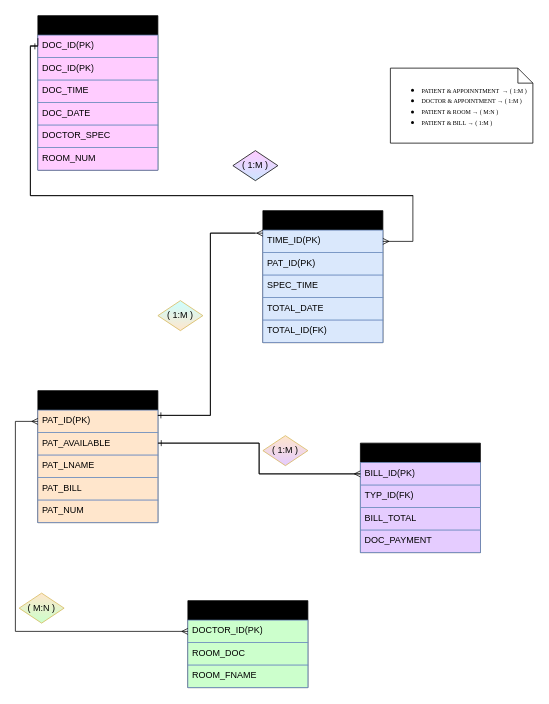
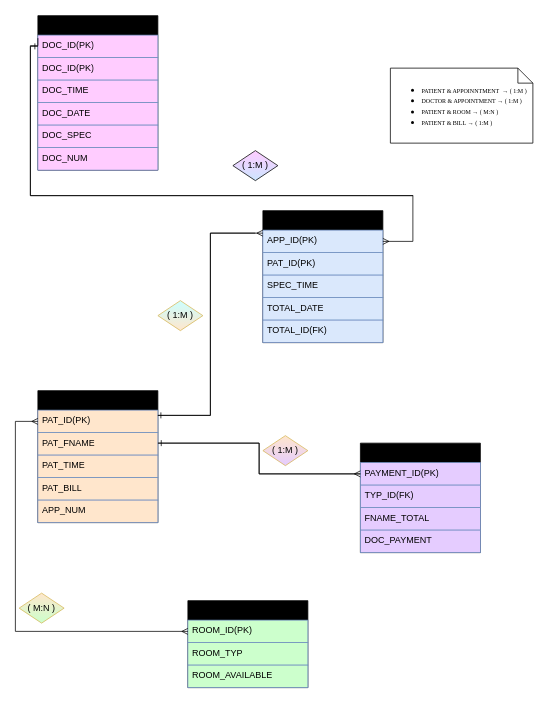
- <mxCell id="2" value="BILL" style="swimlane;fontStyle=0;childLayout=stackLayout;horizontal=1;startSize=26;horizontalStack=0;resizeParent=1;resizeParentMax=0;resizeLast=0;collapsible=1;marginBottom=0;align=center;fontSize=14;fillStyle=solid;fillColor=#FF54E2;gradientColor=light-dark(#de98f1, #ededed);swimlaneFillColor=#FF99FF;rounded=0;swimlaneLine=1;glass=0;" vertex="1" parent="1"><mxGeometry x="50" y="20" width="160" height="206" as="geometry" /></mxCell>
+ <mxCell id="2" value="DOCTOR" style="swimlane;fontStyle=0;childLayout=stackLayout;horizontal=1;startSize=26;horizontalStack=0;resizeParent=1;resizeParentMax=0;resizeLast=0;collapsible=1;marginBottom=0;align=center;fontSize=14;fillStyle=solid;fillColor=#FF54E2;gradientColor=light-dark(#de98f1, #ededed);swimlaneFillColor=#FF99FF;rounded=0;swimlaneLine=1;glass=0;" vertex="1" parent="1"><mxGeometry x="50" y="20" width="160" height="206" as="geometry" /></mxCell>
- <mxCell id="7" value="DOCTOR_SPEC" style="text;strokeColor=#6c8ebf;fillColor=#FFCCFF;spacingLeft=4;spacingRight=4;overflow=hidden;rotatable=0;points=[[0,0.5],[1,0.5]];portConstraint=eastwest;fontSize=12;whiteSpace=wrap;html=1;" vertex="1" parent="2"><mxGeometry y="146" width="160" height="30" as="geometry" /></mxCell>
+ <mxCell id="7" value="DOC_SPEC" style="text;strokeColor=#6c8ebf;fillColor=#FFCCFF;spacingLeft=4;spacingRight=4;overflow=hidden;rotatable=0;points=[[0,0.5],[1,0.5]];portConstraint=eastwest;fontSize=12;whiteSpace=wrap;html=1;" vertex="1" parent="2"><mxGeometry y="146" width="160" height="30" as="geometry" /></mxCell>
- <mxCell id="8" value="ROOM_NUM" style="text;strokeColor=#6c8ebf;fillColor=#FFCCFF;spacingLeft=4;spacingRight=4;overflow=hidden;rotatable=0;points=[[0,0.5],[1,0.5]];portConstraint=eastwest;fontSize=12;whiteSpace=wrap;html=1;" vertex="1" parent="2"><mxGeometry y="176" width="160" height="30" as="geometry" /></mxCell>
+ <mxCell id="8" value="DOC_NUM" style="text;strokeColor=#6c8ebf;fillColor=#FFCCFF;spacingLeft=4;spacingRight=4;overflow=hidden;rotatable=0;points=[[0,0.5],[1,0.5]];portConstraint=eastwest;fontSize=12;whiteSpace=wrap;html=1;" vertex="1" parent="2"><mxGeometry y="176" width="160" height="30" as="geometry" /></mxCell>
- <mxCell id="9" value="APPOINTMENT" style="swimlane;fontStyle=0;childLayout=stackLayout;horizontal=1;startSize=26;horizontalStack=0;resizeParent=1;resizeParentMax=0;resizeLast=0;collapsible=1;marginBottom=0;align=center;fontSize=14;fillStyle=solid;fillColor=#3B69FF;gradientColor=light-dark(#c9dafd, #ededed);swimlaneFillColor=#FF99FF;rounded=0;swimlaneLine=1;glass=0;" vertex="1" parent="1"><mxGeometry x="350" y="280" width="160" height="176" as="geometry" /></mxCell>
+ <mxCell id="9" value="PAYMENT" style="swimlane;fontStyle=0;childLayout=stackLayout;horizontal=1;startSize=26;horizontalStack=0;resizeParent=1;resizeParentMax=0;resizeLast=0;collapsible=1;marginBottom=0;align=center;fontSize=14;fillStyle=solid;fillColor=#3B69FF;gradientColor=light-dark(#c9dafd, #ededed);swimlaneFillColor=#FF99FF;rounded=0;swimlaneLine=1;glass=0;" vertex="1" parent="1"><mxGeometry x="350" y="280" width="160" height="176" as="geometry" /></mxCell>
- <mxCell id="10" value="TIME_&lt;span style=&quot;background-color: transparent; color: light-dark(rgb(0, 0, 0), rgb(255, 255, 255));&quot;&gt;ID(PK)&lt;/span&gt;" style="text;strokeColor=#6c8ebf;fillColor=#dae8fc;spacingLeft=4;spacingRight=4;overflow=hidden;rotatable=0;points=[[0,0.5],[1,0.5]];portConstraint=eastwest;fontSize=12;whiteSpace=wrap;html=1;" vertex="1" parent="9"><mxGeometry y="26" width="160" height="30" as="geometry" /></mxCell>
+ <mxCell id="10" value="APP_&lt;span style=&quot;background-color: transparent; color: light-dark(rgb(0, 0, 0), rgb(255, 255, 255));&quot;&gt;ID(PK)&lt;/span&gt;" style="text;strokeColor=#6c8ebf;fillColor=#dae8fc;spacingLeft=4;spacingRight=4;overflow=hidden;rotatable=0;points=[[0,0.5],[1,0.5]];portConstraint=eastwest;fontSize=12;whiteSpace=wrap;html=1;" vertex="1" parent="9"><mxGeometry y="26" width="160" height="30" as="geometry" /></mxCell>
- <mxCell id="15" value="PATIENT" style="swimlane;fontStyle=0;childLayout=stackLayout;horizontal=1;startSize=26;horizontalStack=0;resizeParent=1;resizeParentMax=0;resizeLast=0;collapsible=1;marginBottom=0;align=center;fontSize=14;fillStyle=solid;fillColor=#FF8000;gradientColor=light-dark(#f3c0aa, #ededed);swimlaneFillColor=#FF99FF;rounded=0;swimlaneLine=1;glass=0;" vertex="1" parent="1"><mxGeometry x="50" y="520" width="160" height="176" as="geometry" /></mxCell>
+ <mxCell id="15" value="TYP" style="swimlane;fontStyle=0;childLayout=stackLayout;horizontal=1;startSize=26;horizontalStack=0;resizeParent=1;resizeParentMax=0;resizeLast=0;collapsible=1;marginBottom=0;align=center;fontSize=14;fillStyle=solid;fillColor=#FF8000;gradientColor=light-dark(#f3c0aa, #ededed);swimlaneFillColor=#FF99FF;rounded=0;swimlaneLine=1;glass=0;" vertex="1" parent="1"><mxGeometry x="50" y="520" width="160" height="176" as="geometry" /></mxCell>
- <mxCell id="17" value="PAT_AVAILABLE" style="text;strokeColor=#6c8ebf;fillColor=#FFE6CC;spacingLeft=4;spacingRight=4;overflow=hidden;rotatable=0;points=[[0,0.5],[1,0.5]];portConstraint=eastwest;fontSize=12;whiteSpace=wrap;html=1;" vertex="1" parent="15"><mxGeometry y="56" width="160" height="30" as="geometry" /></mxCell>
+ <mxCell id="17" value="PAT_FNAME" style="text;strokeColor=#6c8ebf;fillColor=#FFE6CC;spacingLeft=4;spacingRight=4;overflow=hidden;rotatable=0;points=[[0,0.5],[1,0.5]];portConstraint=eastwest;fontSize=12;whiteSpace=wrap;html=1;" vertex="1" parent="15"><mxGeometry y="56" width="160" height="30" as="geometry" /></mxCell>
- <mxCell id="18" value="PAT_LNAME" style="text;strokeColor=#6c8ebf;fillColor=#FFE6CC;spacingLeft=4;spacingRight=4;overflow=hidden;rotatable=0;points=[[0,0.5],[1,0.5]];portConstraint=eastwest;fontSize=12;whiteSpace=wrap;html=1;" vertex="1" parent="15"><mxGeometry y="86" width="160" height="30" as="geometry" /></mxCell>
+ <mxCell id="18" value="PAT_TIME" style="text;strokeColor=#6c8ebf;fillColor=#FFE6CC;spacingLeft=4;spacingRight=4;overflow=hidden;rotatable=0;points=[[0,0.5],[1,0.5]];portConstraint=eastwest;fontSize=12;whiteSpace=wrap;html=1;" vertex="1" parent="15"><mxGeometry y="86" width="160" height="30" as="geometry" /></mxCell>
- <mxCell id="26" value="BILL_ID(PK)" style="text;strokeColor=#6c8ebf;fillColor=#E5CCFF;spacingLeft=4;spacingRight=4;overflow=hidden;rotatable=0;points=[[0,0.5],[1,0.5]];portConstraint=eastwest;fontSize=12;whiteSpace=wrap;html=1;" vertex="1" parent="25"><mxGeometry y="26" width="160" height="30" as="geometry" /></mxCell>
+ <mxCell id="26" value="PAYMENT_ID(PK)" style="text;strokeColor=#6c8ebf;fillColor=#E5CCFF;spacingLeft=4;spacingRight=4;overflow=hidden;rotatable=0;points=[[0,0.5],[1,0.5]];portConstraint=eastwest;fontSize=12;whiteSpace=wrap;html=1;" vertex="1" parent="25"><mxGeometry y="26" width="160" height="30" as="geometry" /></mxCell>
- <mxCell id="20" value="PAT_NUM" style="text;strokeColor=#6c8ebf;fillColor=#FFE6CC;spacingLeft=4;spacingRight=4;overflow=hidden;rotatable=0;points=[[0,0.5],[1,0.5]];portConstraint=eastwest;fontSize=12;whiteSpace=wrap;html=1;" vertex="1" parent="15"><mxGeometry y="146" width="160" height="30" as="geometry" /></mxCell>
+ <mxCell id="20" value="APP_NUM" style="text;strokeColor=#6c8ebf;fillColor=#FFE6CC;spacingLeft=4;spacingRight=4;overflow=hidden;rotatable=0;points=[[0,0.5],[1,0.5]];portConstraint=eastwest;fontSize=12;whiteSpace=wrap;html=1;" vertex="1" parent="15"><mxGeometry y="146" width="160" height="30" as="geometry" /></mxCell>
- <mxCell id="28" value="BILL_TOTAL" style="text;strokeColor=#6c8ebf;fillColor=#E5CCFF;spacingLeft=4;spacingRight=4;overflow=hidden;rotatable=0;points=[[0,0.5],[1,0.5]];portConstraint=eastwest;fontSize=12;whiteSpace=wrap;html=1;" vertex="1" parent="25"><mxGeometry y="86" width="160" height="30" as="geometry" /></mxCell>
+ <mxCell id="28" value="FNAME_TOTAL" style="text;strokeColor=#6c8ebf;fillColor=#E5CCFF;spacingLeft=4;spacingRight=4;overflow=hidden;rotatable=0;points=[[0,0.5],[1,0.5]];portConstraint=eastwest;fontSize=12;whiteSpace=wrap;html=1;" vertex="1" parent="25"><mxGeometry y="86" width="160" height="30" as="geometry" /></mxCell>
- <mxCell id="21" value="PAT" style="swimlane;fontStyle=0;childLayout=stackLayout;horizontal=1;startSize=26;horizontalStack=0;resizeParent=1;resizeParentMax=0;resizeLast=0;collapsible=1;marginBottom=0;align=center;fontSize=14;fillStyle=solid;fillColor=#009900;gradientColor=light-dark(#99FF99,#EDEDED);swimlaneFillColor=#FF99FF;rounded=0;swimlaneLine=1;glass=0;" vertex="1" parent="1"><mxGeometry x="250" y="800" width="160" height="116" as="geometry" /></mxCell>
+ <mxCell id="21" value="ROOM" style="swimlane;fontStyle=0;childLayout=stackLayout;horizontal=1;startSize=26;horizontalStack=0;resizeParent=1;resizeParentMax=0;resizeLast=0;collapsible=1;marginBottom=0;align=center;fontSize=14;fillStyle=solid;fillColor=#009900;gradientColor=light-dark(#99FF99,#EDEDED);swimlaneFillColor=#FF99FF;rounded=0;swimlaneLine=1;glass=0;" vertex="1" parent="1"><mxGeometry x="250" y="800" width="160" height="116" as="geometry" /></mxCell>
- <mxCell id="22" value="DOCTOR_ID(PK)" style="text;strokeColor=#6c8ebf;fillColor=#CCFFCC;spacingLeft=4;spacingRight=4;overflow=hidden;rotatable=0;points=[[0,0.5],[1,0.5]];portConstraint=eastwest;fontSize=12;whiteSpace=wrap;html=1;" vertex="1" parent="21"><mxGeometry y="26" width="160" height="30" as="geometry" /></mxCell>
+ <mxCell id="22" value="ROOM_ID(PK)" style="text;strokeColor=#6c8ebf;fillColor=#CCFFCC;spacingLeft=4;spacingRight=4;overflow=hidden;rotatable=0;points=[[0,0.5],[1,0.5]];portConstraint=eastwest;fontSize=12;whiteSpace=wrap;html=1;" vertex="1" parent="21"><mxGeometry y="26" width="160" height="30" as="geometry" /></mxCell>
- <mxCell id="23" value="ROOM_DOC" style="text;strokeColor=#6c8ebf;fillColor=#CCFFCC;spacingLeft=4;spacingRight=4;overflow=hidden;rotatable=0;points=[[0,0.5],[1,0.5]];portConstraint=eastwest;fontSize=12;whiteSpace=wrap;html=1;" vertex="1" parent="21"><mxGeometry y="56" width="160" height="30" as="geometry" /></mxCell>
+ <mxCell id="23" value="ROOM_TYP" style="text;strokeColor=#6c8ebf;fillColor=#CCFFCC;spacingLeft=4;spacingRight=4;overflow=hidden;rotatable=0;points=[[0,0.5],[1,0.5]];portConstraint=eastwest;fontSize=12;whiteSpace=wrap;html=1;" vertex="1" parent="21"><mxGeometry y="56" width="160" height="30" as="geometry" /></mxCell>
- <mxCell id="24" value="ROOM_FNAME" style="text;strokeColor=#6c8ebf;fillColor=#CCFFCC;spacingLeft=4;spacingRight=4;overflow=hidden;rotatable=0;points=[[0,0.5],[1,0.5]];portConstraint=eastwest;fontSize=12;whiteSpace=wrap;html=1;" vertex="1" parent="21"><mxGeometry y="86" width="160" height="30" as="geometry" /></mxCell>
+ <mxCell id="24" value="ROOM_AVAILABLE" style="text;strokeColor=#6c8ebf;fillColor=#CCFFCC;spacingLeft=4;spacingRight=4;overflow=hidden;rotatable=0;points=[[0,0.5],[1,0.5]];portConstraint=eastwest;fontSize=12;whiteSpace=wrap;html=1;" vertex="1" parent="21"><mxGeometry y="86" width="160" height="30" as="geometry" /></mxCell>
